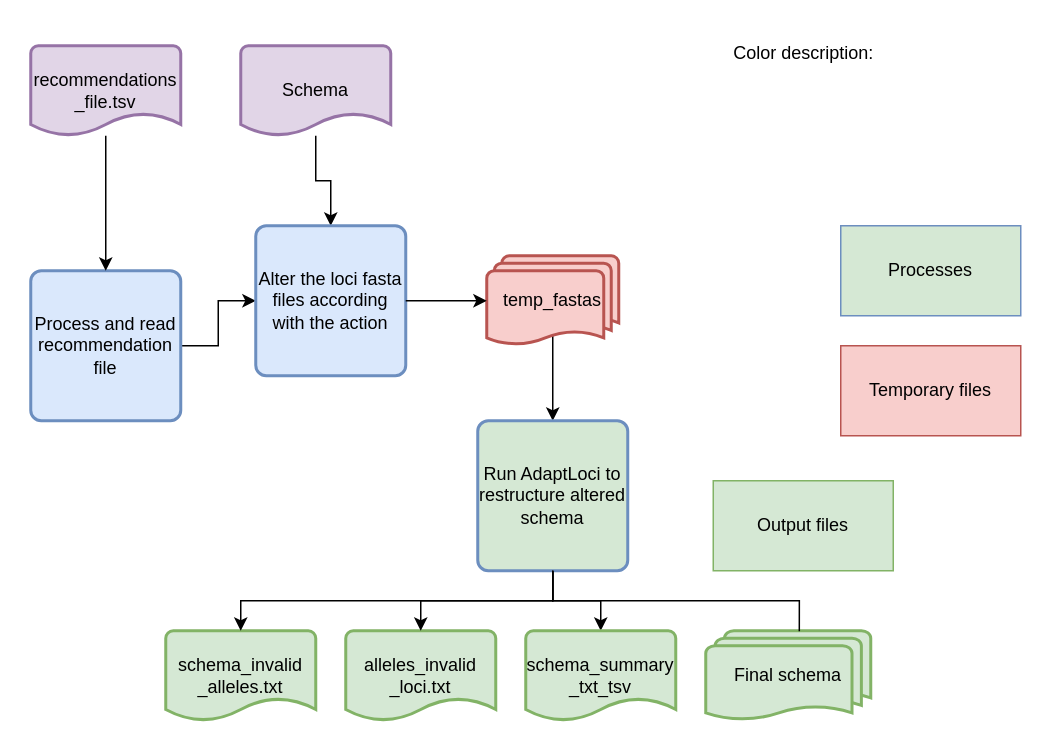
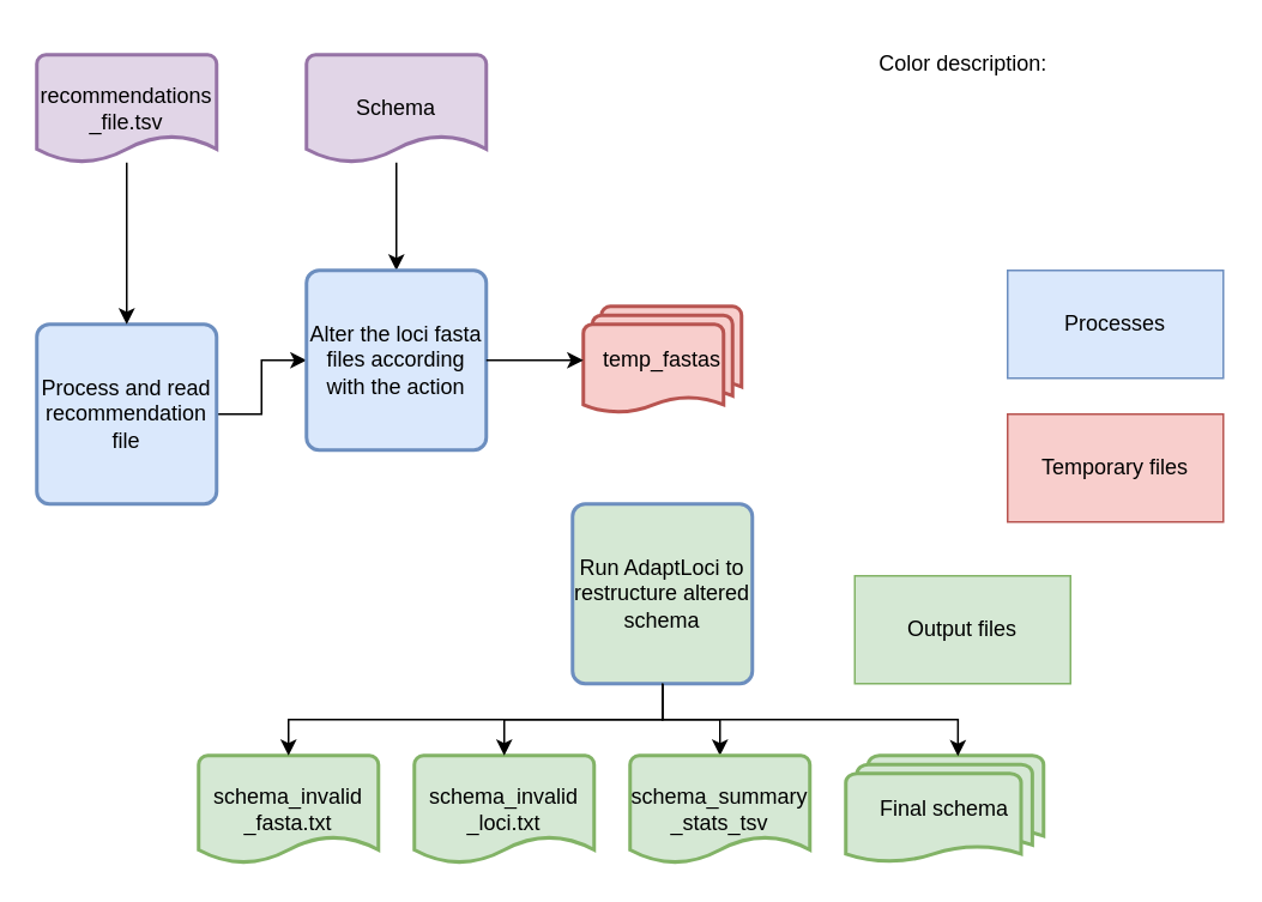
- <mxCell id="11" value="Schema" style="strokeWidth=2;html=1;shape=mxgraph.flowchart.document2;whiteSpace=wrap;size=0.25;fillColor=#e1d5e7;strokeColor=#9673a6;" parent="1" vertex="1"><mxGeometry x="160" y="30" width="100" height="60" as="geometry" /></mxCell>
+ <mxCell id="11" value="Schema" style="strokeWidth=2;html=1;shape=mxgraph.flowchart.document2;whiteSpace=wrap;size=0.25;fillColor=#e1d5e7;strokeColor=#9673a6;" parent="1" vertex="1"><mxGeometry x="170" y="30" width="100" height="60" as="geometry" /></mxCell>
- <mxCell id="4" value="Processes" style="rounded=0;whiteSpace=wrap;html=1;fillColor=#d5e8d4;strokeColor=#6c8ebf;" parent="1" vertex="1"><mxGeometry x="560" y="150" width="120" height="60" as="geometry" /></mxCell>
+ <mxCell id="4" value="Processes" style="rounded=0;whiteSpace=wrap;html=1;fillColor=#dae8fc;strokeColor=#6c8ebf;" parent="1" vertex="1"><mxGeometry x="560" y="150" width="120" height="60" as="geometry" /></mxCell>
- <mxCell id="12" style="edgeStyle=orthogonalEdgeStyle;rounded=0;orthogonalLoop=1;jettySize=auto;html=1;exitX=0.5;exitY=0.88;exitDx=0;exitDy=0;exitPerimeter=0;entryX=0.5;entryY=0;entryDx=0;entryDy=0;" parent="1" source="13" target="16" edge="1"><mxGeometry relative="1" as="geometry" /></mxCell>
- <mxCell id="22" style="edgeStyle=orthogonalEdgeStyle;rounded=0;orthogonalLoop=1;jettySize=auto;html=1;exitX=0.5;exitY=1;exitDx=0;exitDy=0;entryX=0.567;entryY=0.006;entryDx=0;entryDy=0;entryPerimeter=0;endArrow=none;" parent="1" source="16" target="17" edge="1"><mxGeometry relative="1" as="geometry" /></mxCell>
+ <mxCell id="22" style="edgeStyle=orthogonalEdgeStyle;rounded=0;orthogonalLoop=1;jettySize=auto;html=1;exitX=0.5;exitY=1;exitDx=0;exitDy=0;entryX=0.567;entryY=0.006;entryDx=0;entryDy=0;entryPerimeter=0;" parent="1" source="16" target="17" edge="1"><mxGeometry relative="1" as="geometry" /></mxCell>
- <mxCell id="18" value="schema_invalid&lt;div&gt;_alleles.txt&lt;/div&gt;" style="strokeWidth=2;html=1;shape=mxgraph.flowchart.document2;whiteSpace=wrap;size=0.25;fillColor=#d5e8d4;strokeColor=#82b366;" parent="1" vertex="1"><mxGeometry x="110" y="420" width="100" height="60" as="geometry" /></mxCell>
+ <mxCell id="18" value="schema_invalid&lt;div&gt;_fasta.txt&lt;/div&gt;" style="strokeWidth=2;html=1;shape=mxgraph.flowchart.document2;whiteSpace=wrap;size=0.25;fillColor=#d5e8d4;strokeColor=#82b366;" parent="1" vertex="1"><mxGeometry x="110" y="420" width="100" height="60" as="geometry" /></mxCell>
- <mxCell id="19" value="alleles_invalid&lt;div&gt;_loci.txt&lt;/div&gt;" style="strokeWidth=2;html=1;shape=mxgraph.flowchart.document2;whiteSpace=wrap;size=0.25;fillColor=#d5e8d4;strokeColor=#82b366;" parent="1" vertex="1"><mxGeometry x="230" y="420" width="100" height="60" as="geometry" /></mxCell>
+ <mxCell id="19" value="schema_invalid&lt;div&gt;_loci.txt&lt;/div&gt;" style="strokeWidth=2;html=1;shape=mxgraph.flowchart.document2;whiteSpace=wrap;size=0.25;fillColor=#d5e8d4;strokeColor=#82b366;" parent="1" vertex="1"><mxGeometry x="230" y="420" width="100" height="60" as="geometry" /></mxCell>
- <mxCell id="20" value="schema_summary&lt;div&gt;_txt_tsv&lt;/div&gt;" style="strokeWidth=2;html=1;shape=mxgraph.flowchart.document2;whiteSpace=wrap;size=0.25;fillColor=#d5e8d4;strokeColor=#82b366;" parent="1" vertex="1"><mxGeometry x="350" y="420" width="100" height="60" as="geometry" /></mxCell>
+ <mxCell id="20" value="schema_summary&lt;div&gt;_stats_tsv&lt;/div&gt;" style="strokeWidth=2;html=1;shape=mxgraph.flowchart.document2;whiteSpace=wrap;size=0.25;fillColor=#d5e8d4;strokeColor=#82b366;" parent="1" vertex="1"><mxGeometry x="350" y="420" width="100" height="60" as="geometry" /></mxCell>
